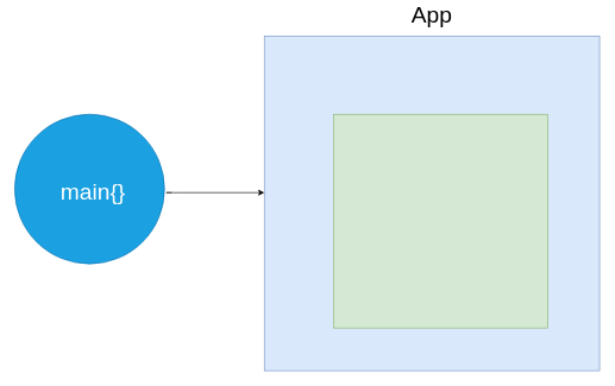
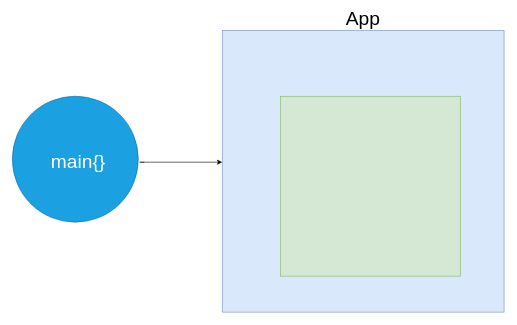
- <mxCell id="7" value="App" style="text;html=1;strokeColor=none;fillColor=none;align=center;verticalAlign=middle;whiteSpace=wrap;rounded=0;fontSize=32;" vertex="1" parent="1"><mxGeometry x="585" y="10" width="40" height="20" as="geometry" /></mxCell>
+ <mxCell id="7" value="App" style="text;html=1;strokeColor=none;fillColor=none;align=center;verticalAlign=middle;whiteSpace=wrap;rounded=0;fontSize=32;" vertex="1" parent="1"><mxGeometry x="585" y="20" width="40" height="20" as="geometry" /></mxCell>
